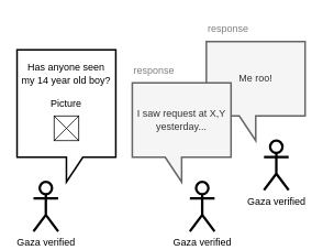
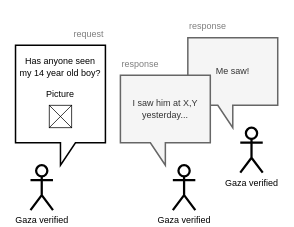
+ <mxCell id="12" value="request" style="text;html=1;strokeColor=none;fillColor=none;align=right;verticalAlign=middle;whiteSpace=wrap;rounded=0;textOpacity=50;" parent="1" vertex="1"><mxGeometry x="80" y="30" width="60" height="30" as="geometry" /></mxCell>
- <mxCell id="2" value="Me roo!" style="shape=callout;whiteSpace=wrap;html=1;perimeter=calloutPerimeter;flipH=1;strokeWidth=2;fillColor=#f5f5f5;fontColor=#333333;strokeColor=#666666;" parent="1" vertex="1"><mxGeometry x="250" y="50" width="120" height="120" as="geometry" /></mxCell>
+ <mxCell id="2" value="Me saw!" style="shape=callout;whiteSpace=wrap;html=1;perimeter=calloutPerimeter;flipH=1;strokeWidth=2;fillColor=#f5f5f5;fontColor=#333333;strokeColor=#666666;" parent="1" vertex="1"><mxGeometry x="250" y="50" width="120" height="120" as="geometry" /></mxCell>
- <mxCell id="10" value="I saw request at X,Y&lt;br&gt;yesterday..." style="shape=callout;whiteSpace=wrap;html=1;perimeter=calloutPerimeter;flipH=1;strokeWidth=2;fillColor=#f5f5f5;fontColor=#333333;strokeColor=#666666;" parent="1" vertex="1"><mxGeometry x="160" y="100" width="120" height="120" as="geometry" /></mxCell>
+ <mxCell id="10" value="I saw him at X,Y&lt;br&gt;yesterday..." style="shape=callout;whiteSpace=wrap;html=1;perimeter=calloutPerimeter;flipH=1;strokeWidth=2;fillColor=#f5f5f5;fontColor=#333333;strokeColor=#666666;" parent="1" vertex="1"><mxGeometry x="160" y="100" width="120" height="120" as="geometry" /></mxCell>
